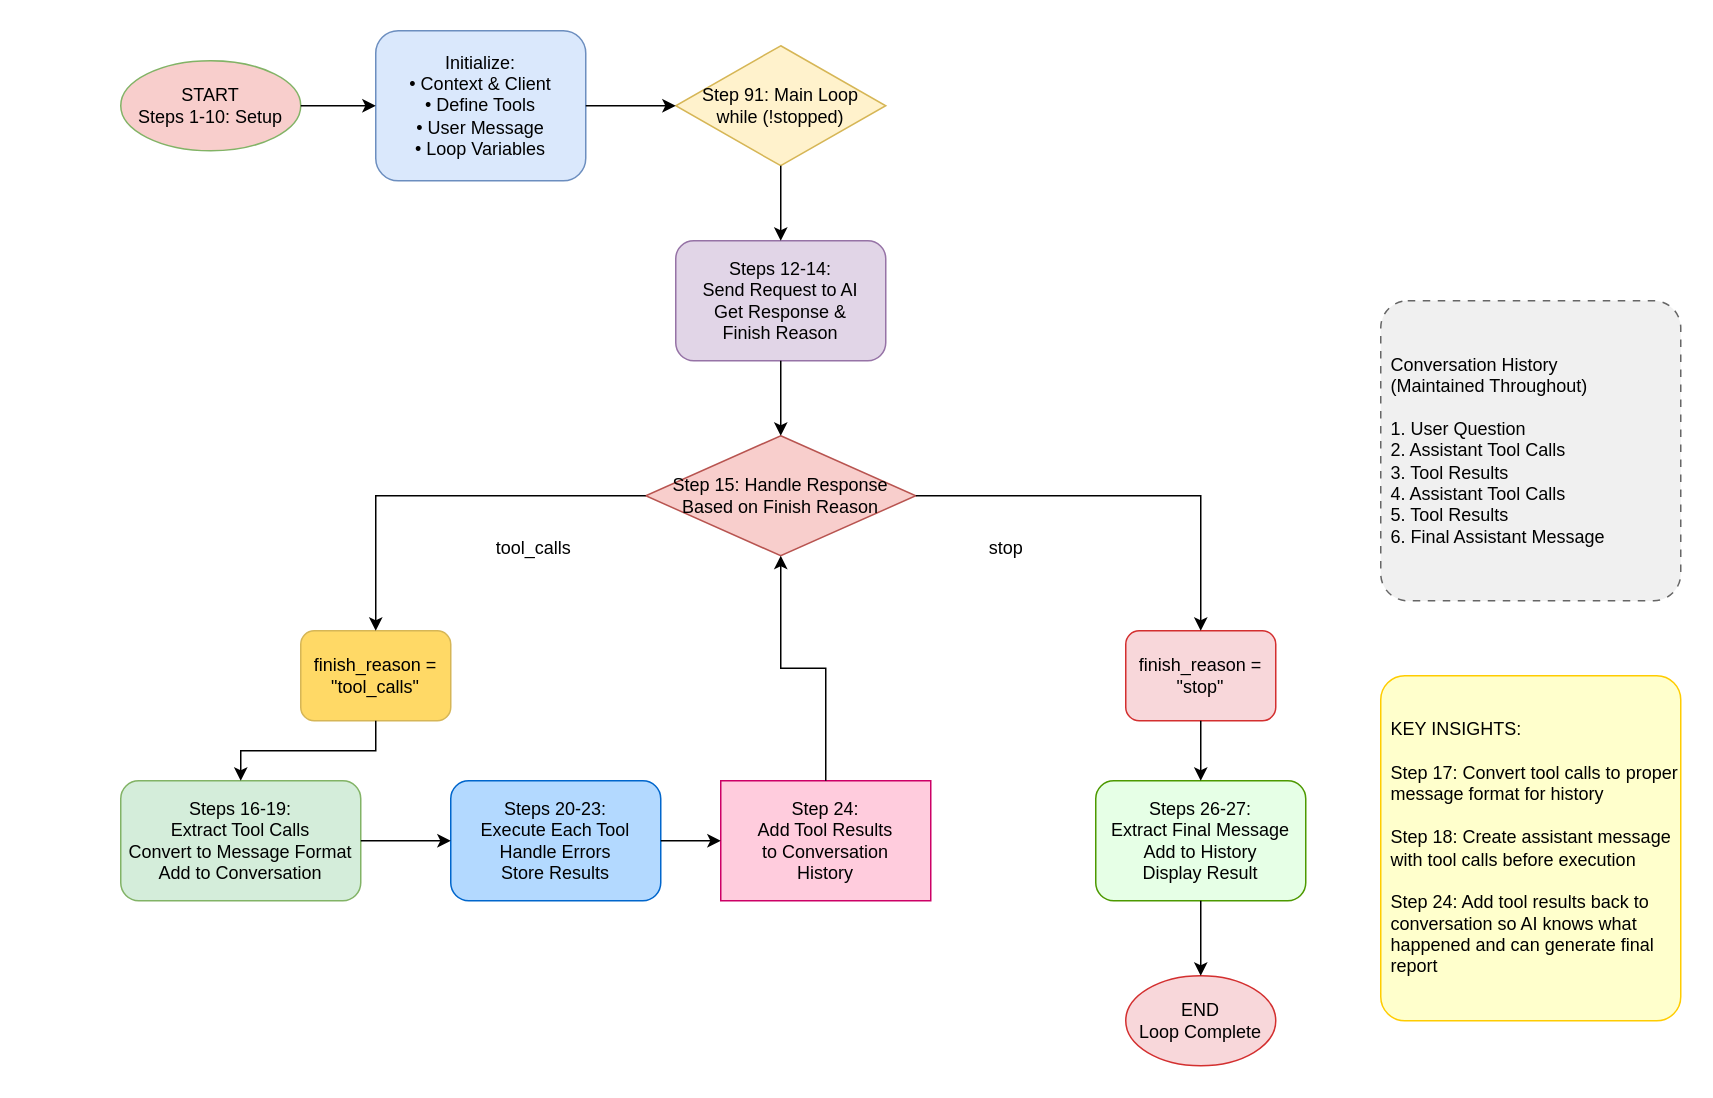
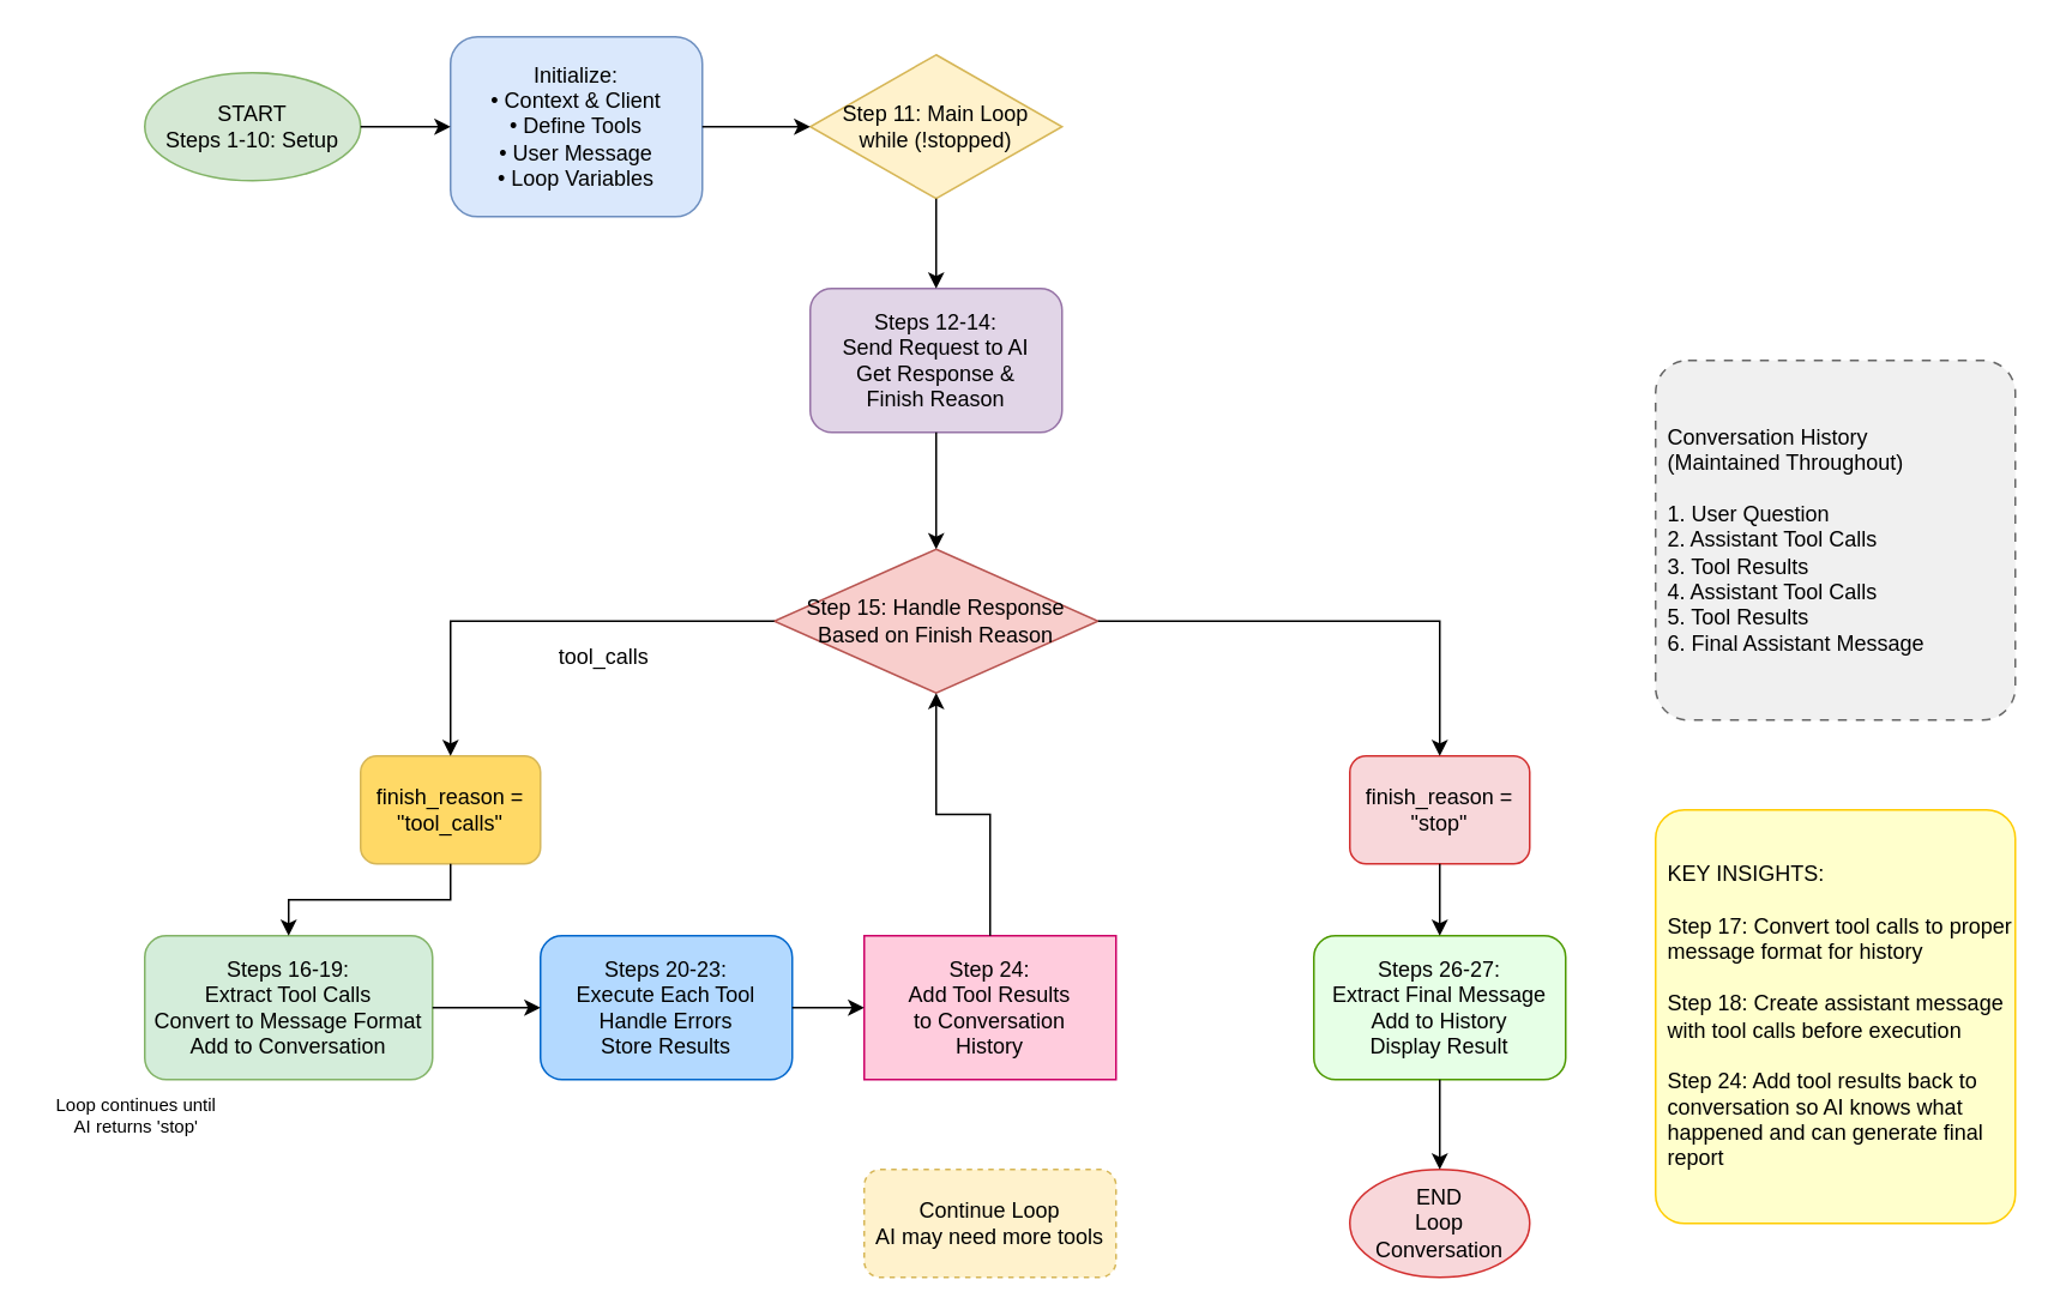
- <mxCell id="2" value="START&#10;Steps 1-10: Setup" style="ellipse;whiteSpace=wrap;html=1;fillColor=#f8cecc;strokeColor=#82b366;" parent="1" vertex="1"><mxGeometry x="80" y="40" width="120" height="60" as="geometry" /></mxCell>
+ <mxCell id="2" value="START&#10;Steps 1-10: Setup" style="ellipse;whiteSpace=wrap;html=1;fillColor=#d5e8d4;strokeColor=#82b366;" parent="1" vertex="1"><mxGeometry x="80" y="40" width="120" height="60" as="geometry" /></mxCell>
- <mxCell id="4" value="Step 91: Main Loop&#10;while (!stopped)" style="rhombus;whiteSpace=wrap;html=1;fillColor=#fff2cc;strokeColor=#d6b656;" parent="1" vertex="1"><mxGeometry x="450" y="30" width="140" height="80" as="geometry" /></mxCell>
+ <mxCell id="4" value="Step 11: Main Loop&#10;while (!stopped)" style="rhombus;whiteSpace=wrap;html=1;fillColor=#fff2cc;strokeColor=#d6b656;" parent="1" vertex="1"><mxGeometry x="450" y="30" width="140" height="80" as="geometry" /></mxCell>
- <mxCell id="6" value="Step 15: Handle Response&#10;Based on Finish Reason" style="rhombus;whiteSpace=wrap;html=1;fillColor=#f8cecc;strokeColor=#b85450;" parent="1" vertex="1"><mxGeometry x="430" y="290" width="180" height="80" as="geometry" /></mxCell>
+ <mxCell id="6" value="Step 15: Handle Response&#10;Based on Finish Reason" style="rhombus;whiteSpace=wrap;html=1;fillColor=#f8cecc;strokeColor=#b85450;" parent="1" vertex="1"><mxGeometry x="430" y="305" width="180" height="80" as="geometry" /></mxCell>
- <mxCell id="29" value="tool_calls" style="text;html=1;align=center;verticalAlign=middle;resizable=0;points=[];autosize=1;strokeColor=none;fillColor=none;" parent="1" vertex="1"><mxGeometry x="320" y="350" width="70" height="30" as="geometry" /></mxCell>
+ <mxCell id="29" value="tool_calls" style="text;html=1;align=center;verticalAlign=middle;resizable=0;points=[];autosize=1;strokeColor=none;fillColor=none;" parent="1" vertex="1"><mxGeometry x="300" y="350" width="70" height="30" as="geometry" /></mxCell>
- <mxCell id="30" value="stop" style="text;html=1;align=center;verticalAlign=middle;resizable=0;points=[];autosize=1;strokeColor=none;fillColor=none;" parent="1" vertex="1"><mxGeometry x="650" y="350" width="40" height="30" as="geometry" /></mxCell>
+ <mxCell id="31" value="Loop continues until&#10;AI returns 'stop'" style="text;html=1;align=center;verticalAlign=middle;resizable=0;points=[];autosize=1;strokeColor=none;fillColor=none;fontSize=10;" parent="1" vertex="1"><mxGeometry x="20" y="600" width="110" height="40" as="geometry" /></mxCell>
+ <mxCell id="14" value="Continue Loop&#10;AI may need more tools" style="rounded=1;whiteSpace=wrap;html=1;fillColor=#fff2cc;strokeColor=#d6b656;dashed=1;" parent="1" vertex="1"><mxGeometry x="480" y="650" width="140" height="60" as="geometry" /></mxCell>
- <mxCell id="13" value="END&#10;Loop Complete" style="ellipse;whiteSpace=wrap;html=1;fillColor=#f8d7da;strokeColor=#d32f2f;" parent="1" vertex="1"><mxGeometry x="750" y="650" width="100" height="60" as="geometry" /></mxCell>
+ <mxCell id="13" value="END&#10;Loop Conversation" style="ellipse;whiteSpace=wrap;html=1;fillColor=#f8d7da;strokeColor=#d32f2f;" parent="1" vertex="1"><mxGeometry x="750" y="650" width="100" height="60" as="geometry" /></mxCell>
